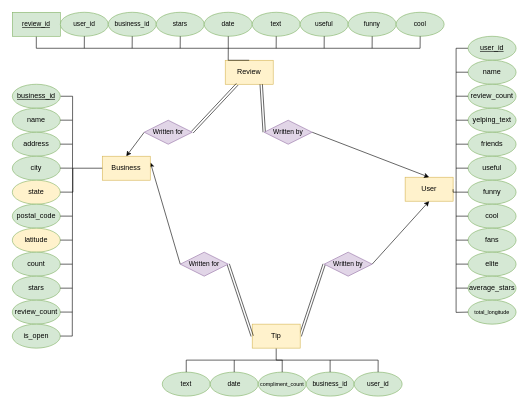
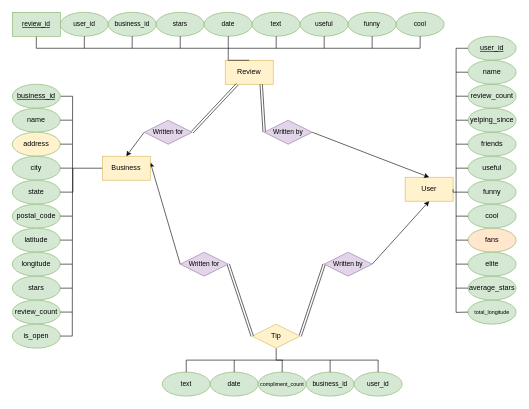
- <mxCell id="56" value="yelping_text" style="ellipse;whiteSpace=wrap;html=1;fillColor=#d5e8d4;strokeColor=#82b366;" parent="1" vertex="1"><mxGeometry x="780" y="180" width="80" height="40" as="geometry" /></mxCell>
+ <mxCell id="56" value="yelping_since" style="ellipse;whiteSpace=wrap;html=1;fillColor=#d5e8d4;strokeColor=#82b366;" parent="1" vertex="1"><mxGeometry x="780" y="180" width="80" height="40" as="geometry" /></mxCell>
- <mxCell id="13" value="address" style="ellipse;whiteSpace=wrap;html=1;fillColor=#d5e8d4;strokeColor=#82b366;" parent="1" vertex="1"><mxGeometry x="20" y="220" width="80" height="40" as="geometry" /></mxCell>
+ <mxCell id="13" value="address" style="ellipse;whiteSpace=wrap;html=1;fillColor=#fff2cc;strokeColor=#82b366;" parent="1" vertex="1"><mxGeometry x="20" y="220" width="80" height="40" as="geometry" /></mxCell>
- <mxCell id="15" value="state" style="ellipse;whiteSpace=wrap;html=1;fillColor=#fff2cc;strokeColor=#82b366;" parent="1" vertex="1"><mxGeometry x="20" y="300" width="80" height="40" as="geometry" /></mxCell>
+ <mxCell id="15" value="state" style="ellipse;whiteSpace=wrap;html=1;fillColor=#d5e8d4;strokeColor=#82b366;" parent="1" vertex="1"><mxGeometry x="20" y="300" width="80" height="40" as="geometry" /></mxCell>
- <mxCell id="17" value="latitude" style="ellipse;whiteSpace=wrap;html=1;fillColor=#fff2cc;strokeColor=#82b366;" parent="1" vertex="1"><mxGeometry x="20" y="380" width="80" height="40" as="geometry" /></mxCell>
+ <mxCell id="17" value="latitude" style="ellipse;whiteSpace=wrap;html=1;fillColor=#d5e8d4;strokeColor=#82b366;" parent="1" vertex="1"><mxGeometry x="20" y="380" width="80" height="40" as="geometry" /></mxCell>
- <mxCell id="61" value="fans" style="ellipse;whiteSpace=wrap;html=1;fillColor=#d5e8d4;strokeColor=#82b366;" parent="1" vertex="1"><mxGeometry x="780" y="380" width="80" height="40" as="geometry" /></mxCell>
+ <mxCell id="61" value="fans" style="ellipse;whiteSpace=wrap;html=1;fillColor=#ffe6cc;strokeColor=#82b366;" parent="1" vertex="1"><mxGeometry x="780" y="380" width="80" height="40" as="geometry" /></mxCell>
- <mxCell id="18" value="count" style="ellipse;whiteSpace=wrap;html=1;fillColor=#d5e8d4;strokeColor=#82b366;" parent="1" vertex="1"><mxGeometry x="20" y="420" width="80" height="40" as="geometry" /></mxCell>
+ <mxCell id="18" value="longitude" style="ellipse;whiteSpace=wrap;html=1;fillColor=#d5e8d4;strokeColor=#82b366;" parent="1" vertex="1"><mxGeometry x="20" y="420" width="80" height="40" as="geometry" /></mxCell>
- <mxCell id="9" value="Tip" style="rounded=0;whiteSpace=wrap;html=1;fillColor=#fff2cc;strokeColor=#d6b656;" parent="1" vertex="1"><mxGeometry x="420" y="540" width="80" height="40" as="geometry" /></mxCell>
+ <mxCell id="9" value="Tip" style="rhombus;whiteSpace=wrap;html=1;fillColor=#fff2cc;strokeColor=#d6b656;" parent="1" vertex="1"><mxGeometry x="420" y="540" width="80" height="40" as="geometry" /></mxCell>
